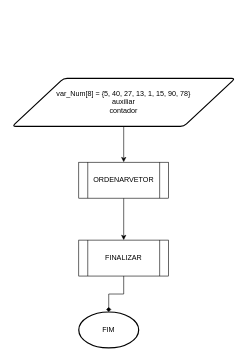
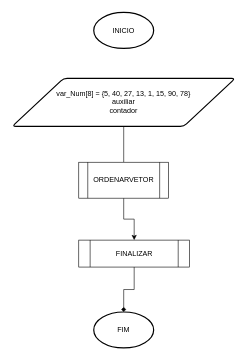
+ <mxCell id="4" value="INICIO" style="strokeWidth=2;html=1;shape=mxgraph.flowchart.start_1;whiteSpace=wrap;" vertex="1" parent="1"><mxGeometry x="156" y="20" width="100" height="60" as="geometry" /></mxCell>
- <mxCell id="2" style="edgeStyle=orthogonalEdgeStyle;rounded=0;orthogonalLoop=1;jettySize=auto;html=1;entryX=0.5;entryY=0;entryDx=0;entryDy=0;" edge="1" parent="1" source="3" target="7"><mxGeometry relative="1" as="geometry" /></mxCell>
+ <mxCell id="2" style="edgeStyle=orthogonalEdgeStyle;rounded=0;orthogonalLoop=1;jettySize=auto;html=1;entryX=0.5;entryY=0;entryDx=0;entryDy=0;endArrow=none;" edge="1" parent="1" source="3" target="7"><mxGeometry relative="1" as="geometry" /></mxCell>
- <mxCell id="8" value="FINALIZAR" style="shape=process;whiteSpace=wrap;html=1;backgroundOutline=1;" vertex="1" parent="1"><mxGeometry x="131" y="400" width="150" height="60" as="geometry" /></mxCell>
+ <mxCell id="8" value="FINALIZAR" style="shape=process;whiteSpace=wrap;html=1;backgroundOutline=1;" vertex="1" parent="1"><mxGeometry x="131" y="400" width="185" height="45" as="geometry" /></mxCell>
- <mxCell id="5" value="FIM" style="strokeWidth=2;html=1;shape=mxgraph.flowchart.start_1;whiteSpace=wrap;" vertex="1" parent="1"><mxGeometry x="131" y="520" width="100" height="60" as="geometry" /></mxCell>
+ <mxCell id="5" value="FIM" style="strokeWidth=2;html=1;shape=mxgraph.flowchart.start_1;whiteSpace=wrap;" vertex="1" parent="1"><mxGeometry x="156" y="520" width="100" height="60" as="geometry" /></mxCell>
